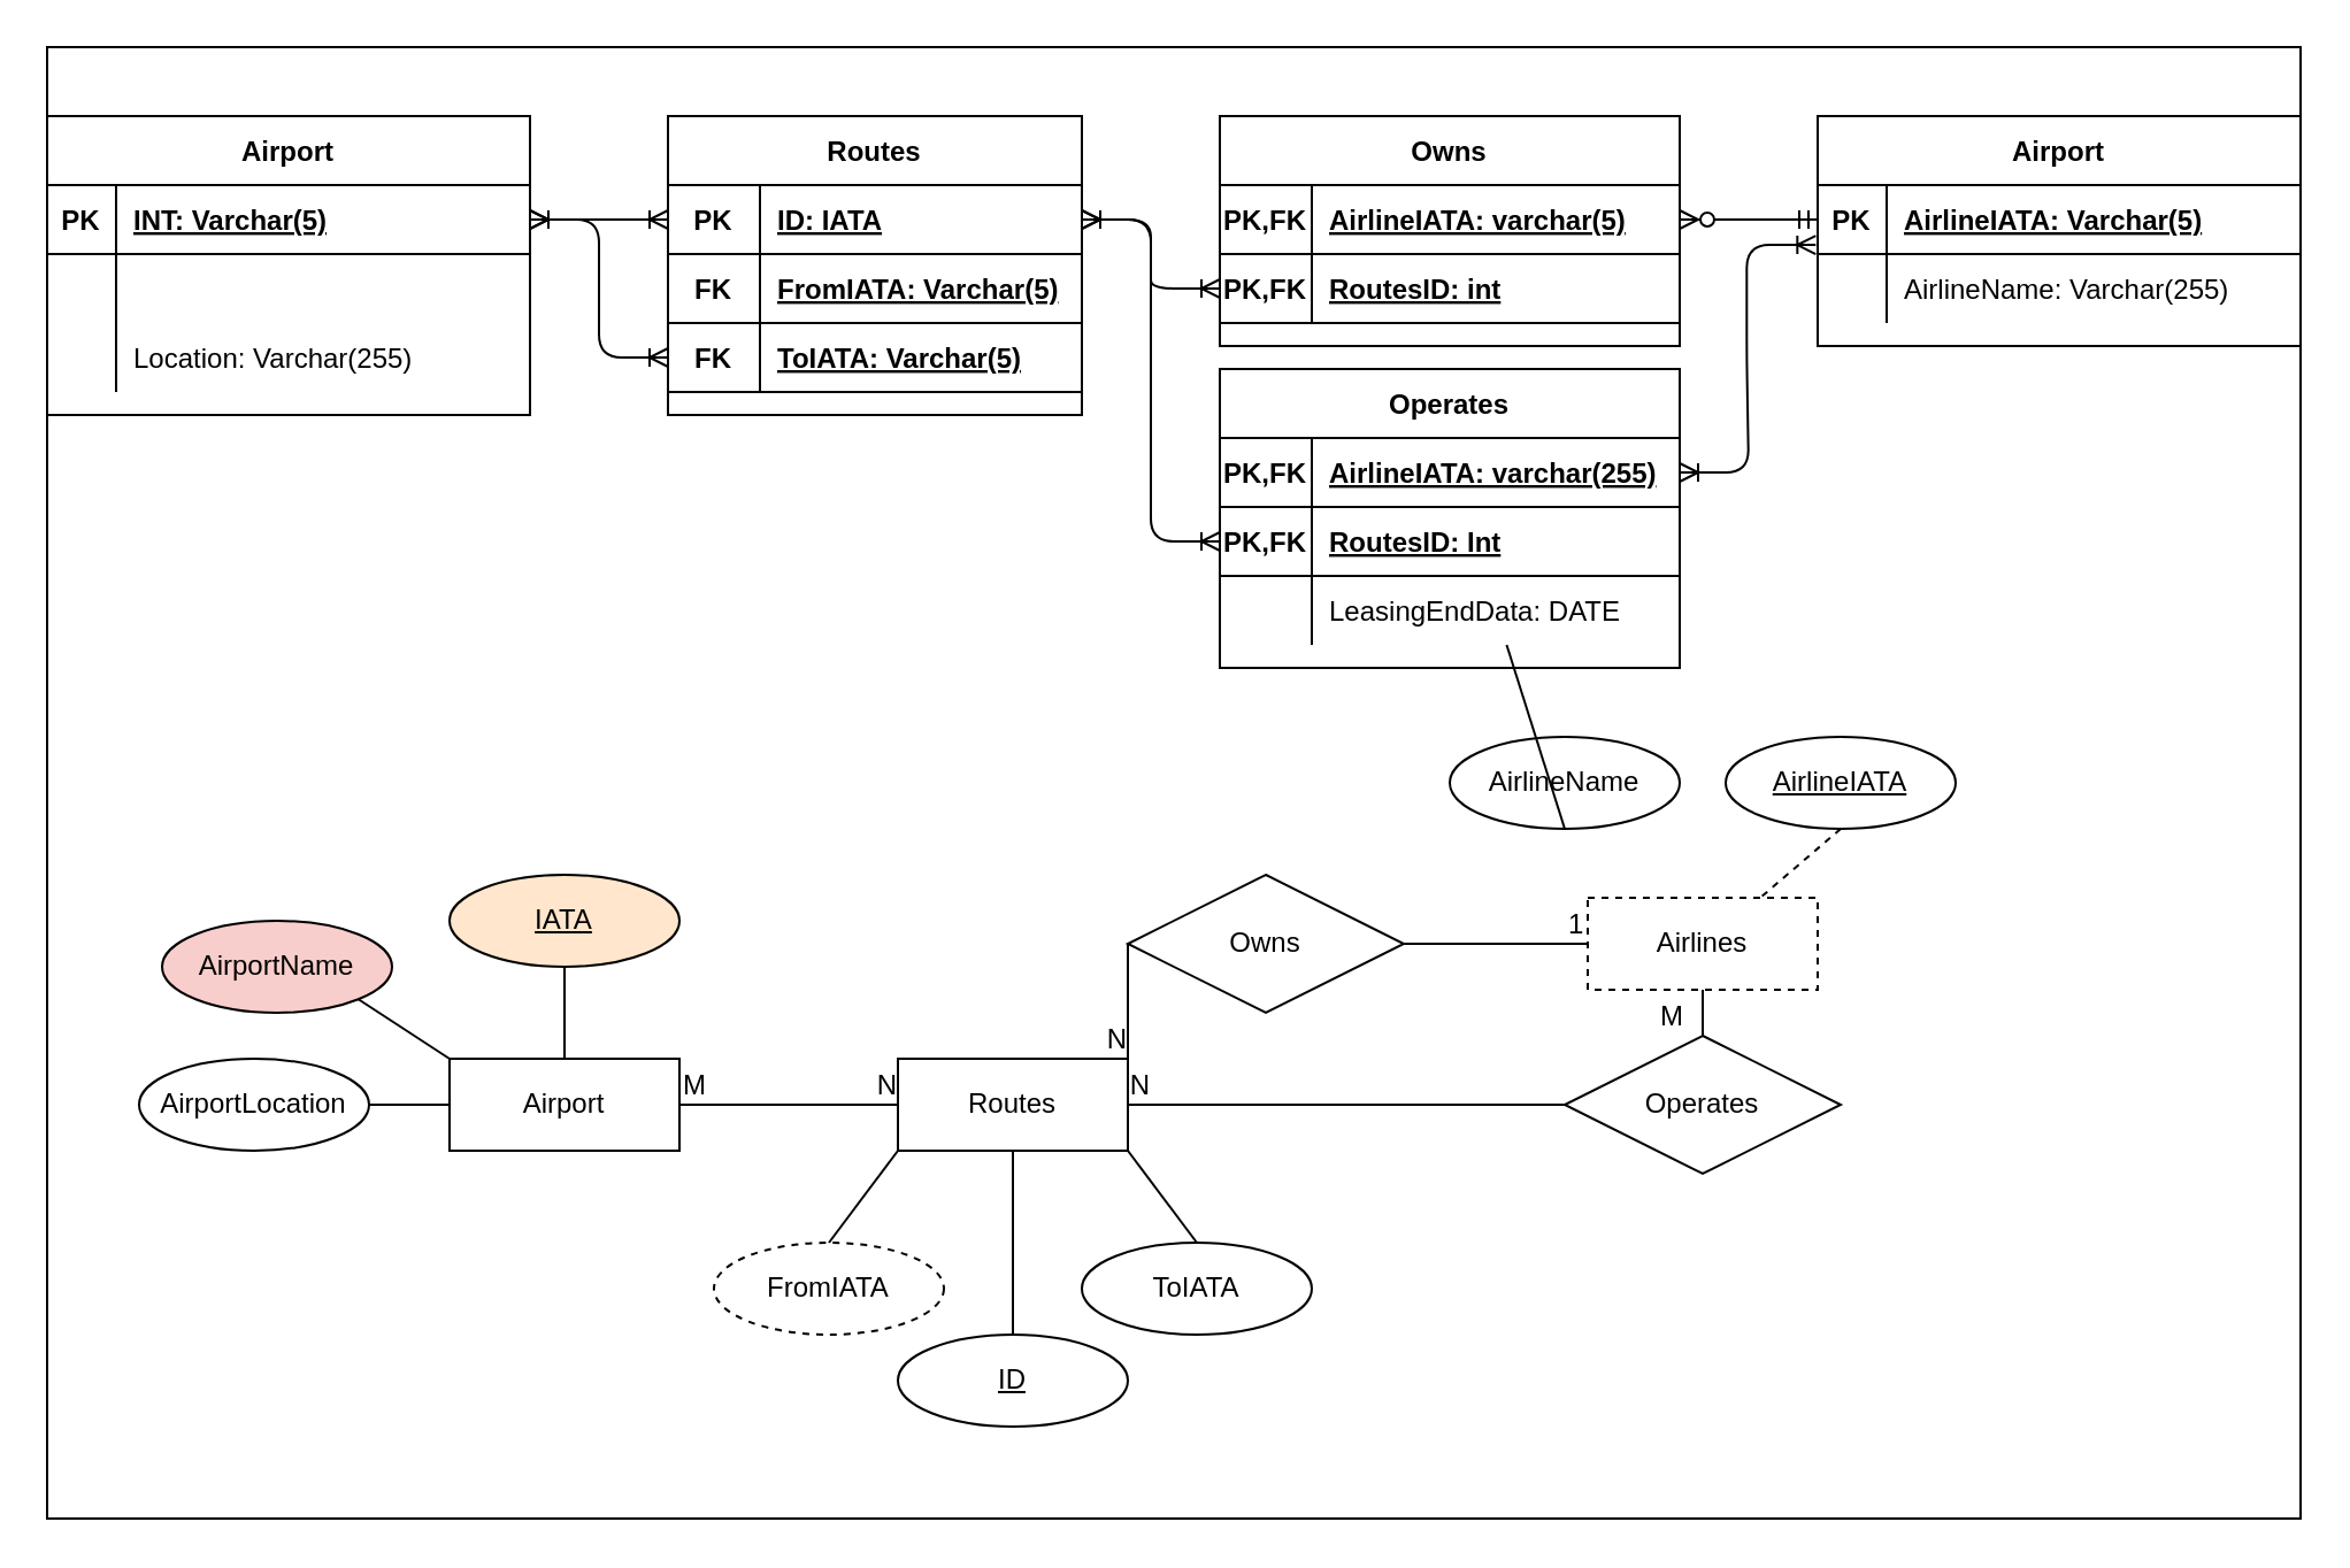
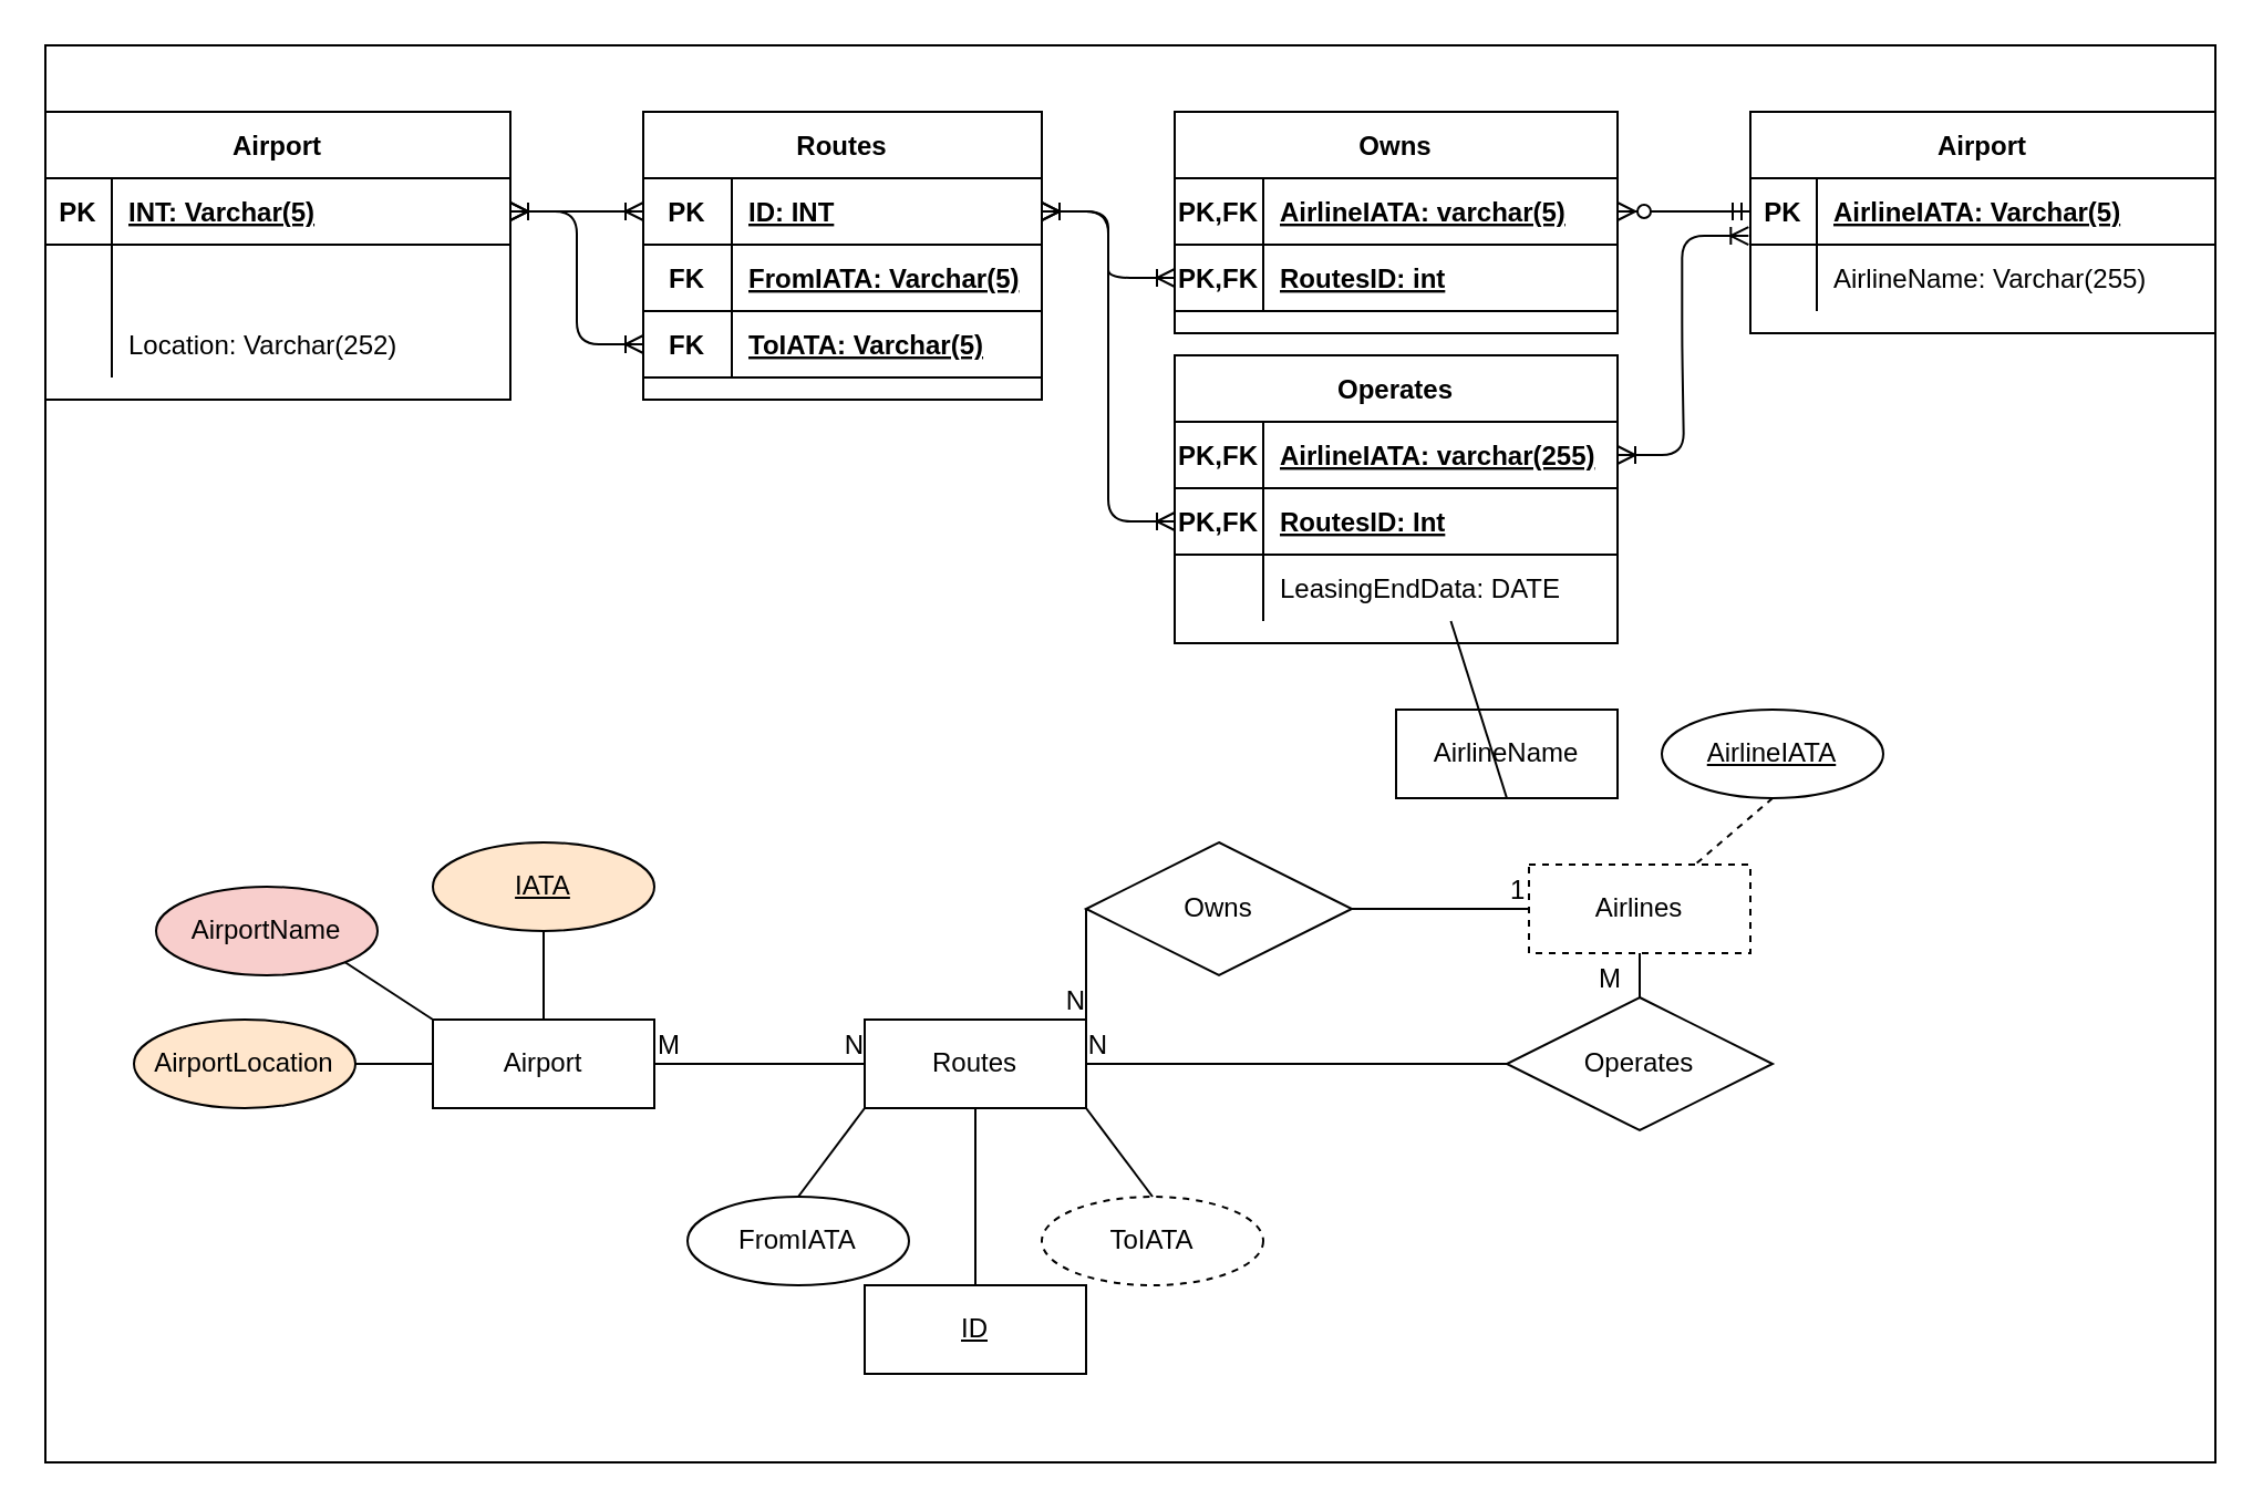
- <mxCell id="45" value="ID: IATA" style="shape=partialRectangle;connectable=0;fillColor=none;top=0;left=0;bottom=0;right=0;align=left;spacingLeft=6;fontStyle=5;overflow=hidden;" vertex="1" parent="43"><mxGeometry x="40" width="140" height="30" as="geometry" /></mxCell>
+ <mxCell id="45" value="ID: INT" style="shape=partialRectangle;connectable=0;fillColor=none;top=0;left=0;bottom=0;right=0;align=left;spacingLeft=6;fontStyle=5;overflow=hidden;" vertex="1" parent="43"><mxGeometry x="40" width="140" height="30" as="geometry" /></mxCell>
- <mxCell id="41" value="Location: Varchar(255)" style="shape=partialRectangle;connectable=0;fillColor=none;top=0;left=0;bottom=0;right=0;align=left;spacingLeft=6;overflow=hidden;" vertex="1" parent="39"><mxGeometry x="30" width="180" height="30" as="geometry" /></mxCell>
+ <mxCell id="41" value="Location: Varchar(252)" style="shape=partialRectangle;connectable=0;fillColor=none;top=0;left=0;bottom=0;right=0;align=left;spacingLeft=6;overflow=hidden;" vertex="1" parent="39"><mxGeometry x="30" width="180" height="30" as="geometry" /></mxCell>
- <mxCell id="12" value="AirlineName" style="ellipse;whiteSpace=wrap;html=1;align=center;" vertex="1" parent="1"><mxGeometry x="630" y="320" width="100" height="40" as="geometry" /></mxCell>
+ <mxCell id="12" value="AirlineName" style="whiteSpace=wrap;html=1;align=center;rounded=0;" vertex="1" parent="1"><mxGeometry x="630" y="320" width="100" height="40" as="geometry" /></mxCell>
- <mxCell id="6" value="AirportLocation" style="ellipse;whiteSpace=wrap;html=1;align=center;" vertex="1" parent="1"><mxGeometry x="60" y="460" width="100" height="40" as="geometry" /></mxCell>
+ <mxCell id="6" value="AirportLocation" style="ellipse;whiteSpace=wrap;html=1;align=center;fillColor=#ffe6cc;" vertex="1" parent="1"><mxGeometry x="60" y="460" width="100" height="40" as="geometry" /></mxCell>
- <mxCell id="17" value="FromIATA" style="ellipse;whiteSpace=wrap;html=1;align=center;fontStyle=0;dashed=1;" vertex="1" parent="1"><mxGeometry x="310" y="540" width="100" height="40" as="geometry" /></mxCell>
+ <mxCell id="17" value="FromIATA" style="ellipse;whiteSpace=wrap;html=1;align=center;fontStyle=0" vertex="1" parent="1"><mxGeometry x="310" y="540" width="100" height="40" as="geometry" /></mxCell>
- <mxCell id="18" value="ToIATA" style="ellipse;whiteSpace=wrap;html=1;align=center;fontStyle=0" vertex="1" parent="1"><mxGeometry x="470" y="540" width="100" height="40" as="geometry" /></mxCell>
+ <mxCell id="18" value="ToIATA" style="ellipse;whiteSpace=wrap;html=1;align=center;fontStyle=0;dashed=1;" vertex="1" parent="1"><mxGeometry x="470" y="540" width="100" height="40" as="geometry" /></mxCell>
- <mxCell id="52" value="&lt;u&gt;ID&lt;/u&gt;" style="ellipse;whiteSpace=wrap;html=1;align=center;fontStyle=0" vertex="1" parent="1"><mxGeometry x="390" y="580" width="100" height="40" as="geometry" /></mxCell>
+ <mxCell id="52" value="&lt;u&gt;ID&lt;/u&gt;" style="whiteSpace=wrap;html=1;align=center;fontStyle=0;rounded=0;" vertex="1" parent="1"><mxGeometry x="390" y="580" width="100" height="40" as="geometry" /></mxCell>
